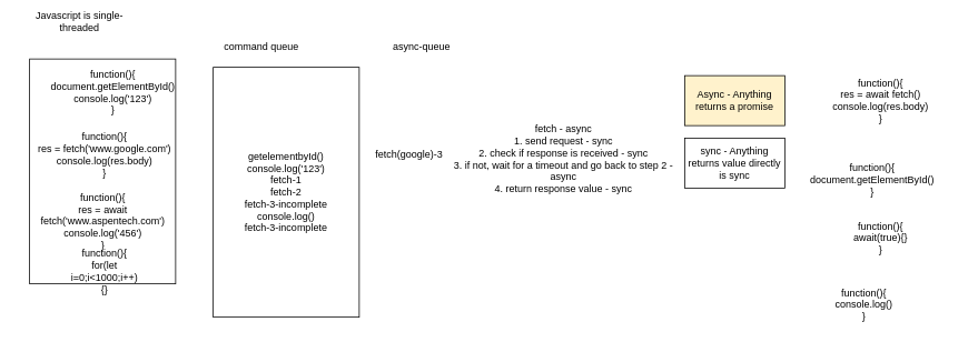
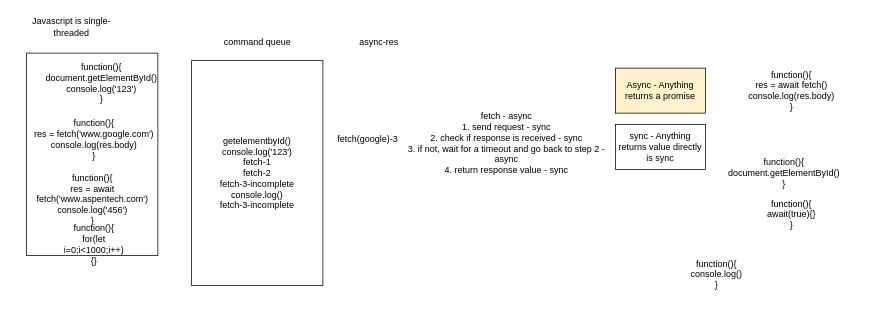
- <mxCell id="2" value="Javascript is single-threaded" style="text;html=1;strokeColor=none;fillColor=none;align=center;verticalAlign=middle;whiteSpace=wrap;rounded=0;" vertex="1" parent="1"><mxGeometry x="20" y="10" width="150" height="30" as="geometry" /></mxCell>
+ <mxCell id="2" value="Javascript is single-threaded" style="text;html=1;strokeColor=none;fillColor=none;align=center;verticalAlign=middle;whiteSpace=wrap;rounded=0;" vertex="1" parent="1"><mxGeometry x="20" y="20" width="150" height="30" as="geometry" /></mxCell>
- <mxCell id="15" value="command queue" style="text;html=1;strokeColor=none;fillColor=none;align=center;verticalAlign=middle;whiteSpace=wrap;rounded=0;" vertex="1" parent="1"><mxGeometry x="237.5" y="40" width="150" height="30" as="geometry" /></mxCell>
+ <mxCell id="15" value="command queue" style="text;html=1;strokeColor=none;fillColor=none;align=center;verticalAlign=middle;whiteSpace=wrap;rounded=0;" vertex="1" parent="1"><mxGeometry x="267.5" y="40" width="150" height="30" as="geometry" /></mxCell>
- <mxCell id="16" value="async-queue" style="text;html=1;strokeColor=none;fillColor=none;align=center;verticalAlign=middle;whiteSpace=wrap;rounded=0;" vertex="1" parent="1"><mxGeometry x="430" y="40" width="150" height="30" as="geometry" /></mxCell>
+ <mxCell id="16" value="async-res" style="text;html=1;strokeColor=none;fillColor=none;align=center;verticalAlign=middle;whiteSpace=wrap;rounded=0;" vertex="1" parent="1"><mxGeometry x="430" y="40" width="150" height="30" as="geometry" /></mxCell>
- <mxCell id="7" value="function(){&lt;br&gt;document.getElementById()&lt;br&gt;}" style="text;html=1;strokeColor=none;fillColor=none;align=center;verticalAlign=middle;whiteSpace=wrap;rounded=0;" vertex="1" parent="1"><mxGeometry x="950" y="200" width="190" height="30" as="geometry" /></mxCell>
+ <mxCell id="7" value="function(){&lt;br&gt;document.getElementById()&lt;br&gt;}" style="text;html=1;strokeColor=none;fillColor=none;align=center;verticalAlign=middle;whiteSpace=wrap;rounded=0;" vertex="1" parent="1"><mxGeometry x="950" y="215" width="190" height="30" as="geometry" /></mxCell>
- <mxCell id="6" value="function(){&lt;br&gt;console.log()&lt;br&gt;}" style="text;html=1;strokeColor=none;fillColor=none;align=center;verticalAlign=middle;whiteSpace=wrap;rounded=0;" vertex="1" parent="1"><mxGeometry x="990" y="330" width="90" height="70" as="geometry" /></mxCell>
+ <mxCell id="6" value="function(){&lt;br&gt;console.log()&lt;br&gt;}" style="text;html=1;strokeColor=none;fillColor=none;align=center;verticalAlign=middle;whiteSpace=wrap;rounded=0;" vertex="1" parent="1"><mxGeometry x="910" y="330" width="90" height="70" as="geometry" /></mxCell>
